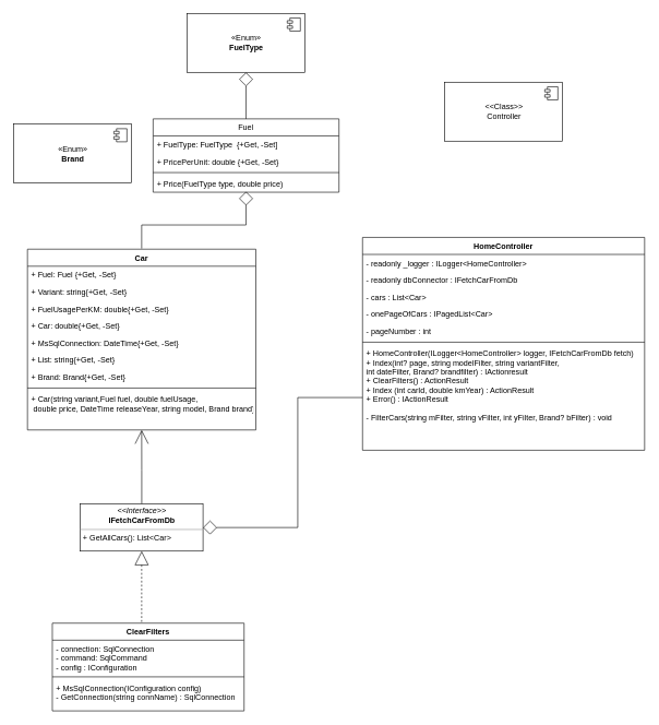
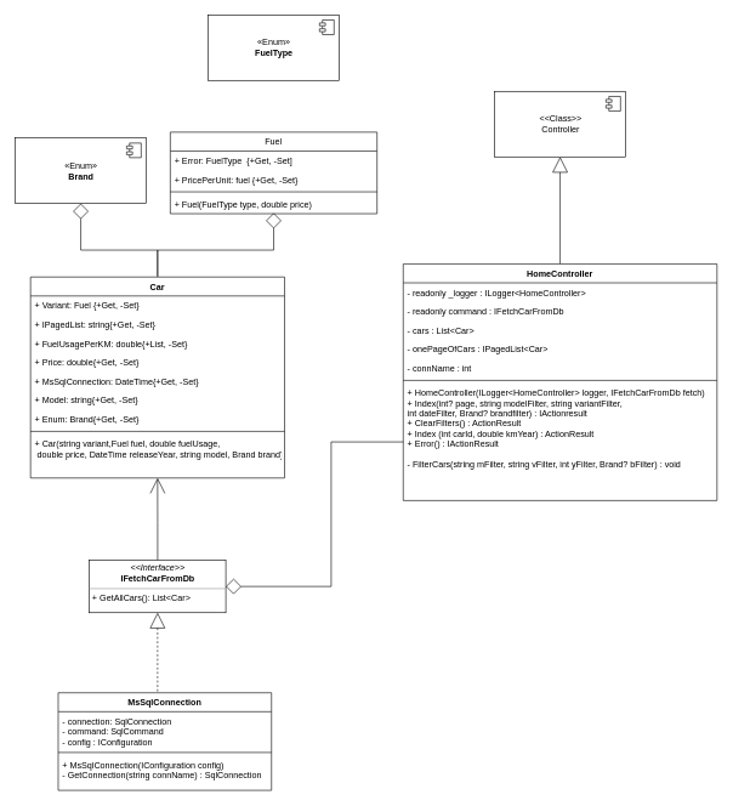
- <mxCell id="18" style="edgeStyle=orthogonalEdgeStyle;rounded=0;orthogonalLoop=1;jettySize=auto;html=1;exitX=0.5;exitY=0;exitDx=0;exitDy=0;endArrow=diamond;endFill=0;endSize=19;" edge="1" parent="1" source="19" target="16"><mxGeometry relative="1" as="geometry" /></mxCell>
- <mxCell id="20" value="+ FuelType: FuelType  {+Get, -Set]" style="text;strokeColor=none;fillColor=none;align=left;verticalAlign=top;spacingLeft=4;spacingRight=4;overflow=hidden;rotatable=0;points=[[0,0.5],[1,0.5]];portConstraint=eastwest;" vertex="1" parent="19"><mxGeometry y="26" width="284" height="26" as="geometry" /></mxCell>
+ <mxCell id="20" value="+ Error: FuelType  {+Get, -Set]" style="text;strokeColor=none;fillColor=none;align=left;verticalAlign=top;spacingLeft=4;spacingRight=4;overflow=hidden;rotatable=0;points=[[0,0.5],[1,0.5]];portConstraint=eastwest;" vertex="1" parent="19"><mxGeometry y="26" width="284" height="26" as="geometry" /></mxCell>
- <mxCell id="21" value="+ PricePerUnit: double {+Get, -Set}" style="text;strokeColor=none;fillColor=none;align=left;verticalAlign=top;spacingLeft=4;spacingRight=4;overflow=hidden;rotatable=0;points=[[0,0.5],[1,0.5]];portConstraint=eastwest;" vertex="1" parent="19"><mxGeometry y="52" width="284" height="26" as="geometry" /></mxCell>
+ <mxCell id="21" value="+ PricePerUnit: fuel {+Get, -Set}" style="text;strokeColor=none;fillColor=none;align=left;verticalAlign=top;spacingLeft=4;spacingRight=4;overflow=hidden;rotatable=0;points=[[0,0.5],[1,0.5]];portConstraint=eastwest;" vertex="1" parent="19"><mxGeometry y="52" width="284" height="26" as="geometry" /></mxCell>
- <mxCell id="23" value="+ Price(FuelType type, double price)" style="text;strokeColor=none;fillColor=none;align=left;verticalAlign=top;spacingLeft=4;spacingRight=4;overflow=hidden;rotatable=0;points=[[0,0.5],[1,0.5]];portConstraint=eastwest;" vertex="1" parent="19"><mxGeometry y="86" width="284" height="26" as="geometry" /></mxCell>
+ <mxCell id="23" value="+ Fuel(FuelType type, double price)" style="text;strokeColor=none;fillColor=none;align=left;verticalAlign=top;spacingLeft=4;spacingRight=4;overflow=hidden;rotatable=0;points=[[0,0.5],[1,0.5]];portConstraint=eastwest;" vertex="1" parent="19"><mxGeometry y="86" width="284" height="26" as="geometry" /></mxCell>
+ <mxCell id="31" style="edgeStyle=orthogonalEdgeStyle;rounded=0;orthogonalLoop=1;jettySize=auto;html=1;exitX=0.5;exitY=0;exitDx=0;exitDy=0;endArrow=block;endFill=0;endSize=19;" edge="1" parent="1" source="32" target="41"><mxGeometry relative="1" as="geometry"><mxPoint x="779.667" y="134.333" as="targetPoint" /></mxGeometry></mxCell>
+ <mxCell id="2" style="edgeStyle=orthogonalEdgeStyle;rounded=0;orthogonalLoop=1;jettySize=auto;html=1;exitX=0.5;exitY=0;exitDx=0;exitDy=0;endArrow=diamond;endFill=0;endSize=19;" edge="1" parent="1" source="4" target="14"><mxGeometry relative="1" as="geometry"><Array as="points"><mxPoint x="216" y="343" /><mxPoint x="110" y="343" /></Array></mxGeometry></mxCell>
- <mxCell id="5" value="+ Fuel: Fuel {+Get, -Set}" style="text;strokeColor=none;fillColor=none;align=left;verticalAlign=top;spacingLeft=4;spacingRight=4;overflow=hidden;rotatable=0;points=[[0,0.5],[1,0.5]];portConstraint=eastwest;" vertex="1" parent="4"><mxGeometry y="26" width="349" height="26" as="geometry" /></mxCell>
+ <mxCell id="5" value="+ Variant: Fuel {+Get, -Set}" style="text;strokeColor=none;fillColor=none;align=left;verticalAlign=top;spacingLeft=4;spacingRight=4;overflow=hidden;rotatable=0;points=[[0,0.5],[1,0.5]];portConstraint=eastwest;" vertex="1" parent="4"><mxGeometry y="26" width="349" height="26" as="geometry" /></mxCell>
- <mxCell id="34" value="- readonly dbConnector : IFetchCarFromDb" style="text;strokeColor=none;fillColor=none;align=left;verticalAlign=top;spacingLeft=4;spacingRight=4;overflow=hidden;rotatable=0;points=[[0,0.5],[1,0.5]];portConstraint=eastwest;" vertex="1" parent="32"><mxGeometry y="52" width="431" height="26" as="geometry" /></mxCell>
+ <mxCell id="34" value="- readonly command : IFetchCarFromDb" style="text;strokeColor=none;fillColor=none;align=left;verticalAlign=top;spacingLeft=4;spacingRight=4;overflow=hidden;rotatable=0;points=[[0,0.5],[1,0.5]];portConstraint=eastwest;" vertex="1" parent="32"><mxGeometry y="52" width="431" height="26" as="geometry" /></mxCell>
- <mxCell id="6" value="+ Variant: string{+Get, -Set}" style="text;strokeColor=none;fillColor=none;align=left;verticalAlign=top;spacingLeft=4;spacingRight=4;overflow=hidden;rotatable=0;points=[[0,0.5],[1,0.5]];portConstraint=eastwest;" vertex="1" parent="4"><mxGeometry y="52" width="349" height="26" as="geometry" /></mxCell>
+ <mxCell id="6" value="+ IPagedList: string{+Get, -Set}" style="text;strokeColor=none;fillColor=none;align=left;verticalAlign=top;spacingLeft=4;spacingRight=4;overflow=hidden;rotatable=0;points=[[0,0.5],[1,0.5]];portConstraint=eastwest;" vertex="1" parent="4"><mxGeometry y="52" width="349" height="26" as="geometry" /></mxCell>
- <mxCell id="7" value="+ FuelUsagePerKM: double{+Get, -Set}" style="text;strokeColor=none;fillColor=none;align=left;verticalAlign=top;spacingLeft=4;spacingRight=4;overflow=hidden;rotatable=0;points=[[0,0.5],[1,0.5]];portConstraint=eastwest;" vertex="1" parent="4"><mxGeometry y="78" width="349" height="26" as="geometry" /></mxCell>
+ <mxCell id="7" value="+ FuelUsagePerKM: double{+List, -Set}" style="text;strokeColor=none;fillColor=none;align=left;verticalAlign=top;spacingLeft=4;spacingRight=4;overflow=hidden;rotatable=0;points=[[0,0.5],[1,0.5]];portConstraint=eastwest;" vertex="1" parent="4"><mxGeometry y="78" width="349" height="26" as="geometry" /></mxCell>
- <mxCell id="8" value="+ Car: double{+Get, -Set}" style="text;strokeColor=none;fillColor=none;align=left;verticalAlign=top;spacingLeft=4;spacingRight=4;overflow=hidden;rotatable=0;points=[[0,0.5],[1,0.5]];portConstraint=eastwest;" vertex="1" parent="4"><mxGeometry y="104" width="349" height="26" as="geometry" /></mxCell>
+ <mxCell id="8" value="+ Price: double{+Get, -Set}" style="text;strokeColor=none;fillColor=none;align=left;verticalAlign=top;spacingLeft=4;spacingRight=4;overflow=hidden;rotatable=0;points=[[0,0.5],[1,0.5]];portConstraint=eastwest;" vertex="1" parent="4"><mxGeometry y="104" width="349" height="26" as="geometry" /></mxCell>
- <mxCell id="37" value="- pageNumber : int" style="text;strokeColor=none;fillColor=none;align=left;verticalAlign=top;spacingLeft=4;spacingRight=4;overflow=hidden;rotatable=0;points=[[0,0.5],[1,0.5]];portConstraint=eastwest;" vertex="1" parent="32"><mxGeometry y="130" width="431" height="26" as="geometry" /></mxCell>
+ <mxCell id="37" value="- connName : int" style="text;strokeColor=none;fillColor=none;align=left;verticalAlign=top;spacingLeft=4;spacingRight=4;overflow=hidden;rotatable=0;points=[[0,0.5],[1,0.5]];portConstraint=eastwest;" vertex="1" parent="32"><mxGeometry y="130" width="431" height="26" as="geometry" /></mxCell>
- <mxCell id="10" value="+ List: string{+Get, -Set}" style="text;strokeColor=none;fillColor=none;align=left;verticalAlign=top;spacingLeft=4;spacingRight=4;overflow=hidden;rotatable=0;points=[[0,0.5],[1,0.5]];portConstraint=eastwest;" vertex="1" parent="4"><mxGeometry y="156" width="349" height="26" as="geometry" /></mxCell>
+ <mxCell id="10" value="+ Model: string{+Get, -Set}" style="text;strokeColor=none;fillColor=none;align=left;verticalAlign=top;spacingLeft=4;spacingRight=4;overflow=hidden;rotatable=0;points=[[0,0.5],[1,0.5]];portConstraint=eastwest;" vertex="1" parent="4"><mxGeometry y="156" width="349" height="26" as="geometry" /></mxCell>
- <mxCell id="11" value="+ Brand: Brand{+Get, -Set}" style="text;strokeColor=none;fillColor=none;align=left;verticalAlign=top;spacingLeft=4;spacingRight=4;overflow=hidden;rotatable=0;points=[[0,0.5],[1,0.5]];portConstraint=eastwest;" vertex="1" parent="4"><mxGeometry y="182" width="349" height="26" as="geometry" /></mxCell>
+ <mxCell id="11" value="+ Enum: Brand{+Get, -Set}" style="text;strokeColor=none;fillColor=none;align=left;verticalAlign=top;spacingLeft=4;spacingRight=4;overflow=hidden;rotatable=0;points=[[0,0.5],[1,0.5]];portConstraint=eastwest;" vertex="1" parent="4"><mxGeometry y="182" width="349" height="26" as="geometry" /></mxCell>
- <mxCell id="27" value="ClearFilters" style="swimlane;fontStyle=1;align=center;verticalAlign=top;childLayout=stackLayout;horizontal=1;startSize=26;horizontalStack=0;resizeParent=1;resizeParentMax=0;resizeLast=0;collapsible=1;marginBottom=0;" vertex="1" parent="1"><mxGeometry x="79" y="951" width="293" height="134" as="geometry" /></mxCell>
+ <mxCell id="27" value="MsSqlConnection" style="swimlane;fontStyle=1;align=center;verticalAlign=top;childLayout=stackLayout;horizontal=1;startSize=26;horizontalStack=0;resizeParent=1;resizeParentMax=0;resizeLast=0;collapsible=1;marginBottom=0;" vertex="1" parent="1"><mxGeometry x="79" y="951" width="293" height="134" as="geometry" /></mxCell>
